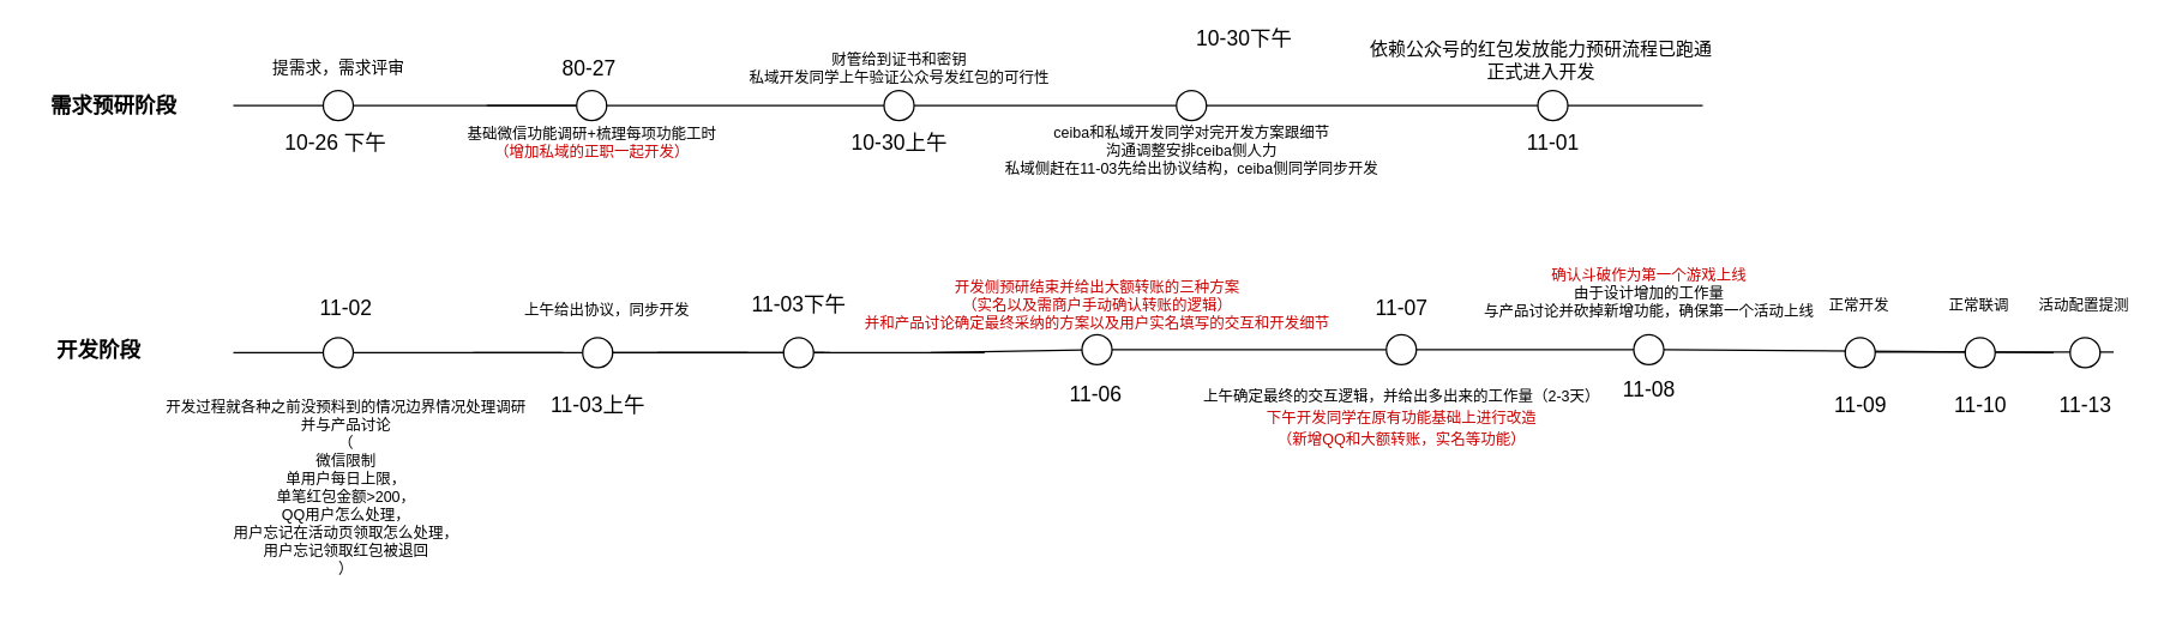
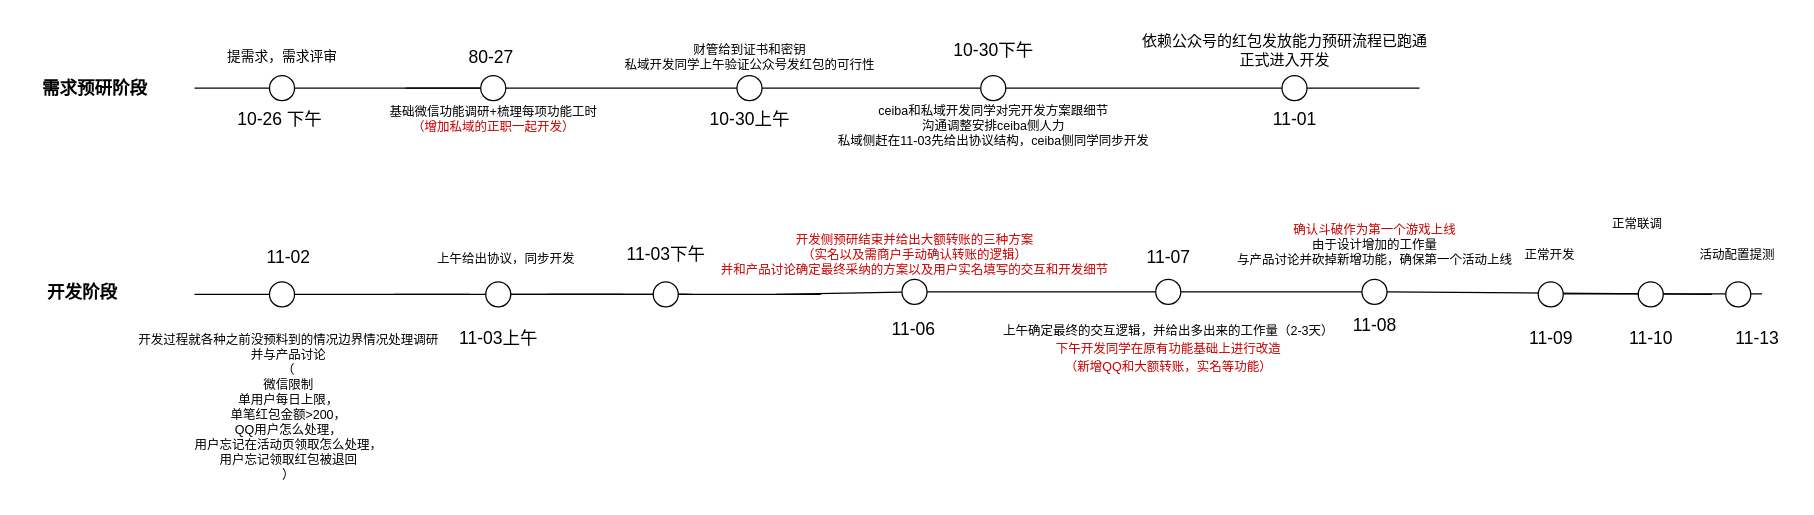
- <mxCell id="12" value="10-30下午" style="text;html=1;align=center;verticalAlign=middle;resizable=0;points=[];autosize=1;strokeColor=none;fillColor=none;fontSize=14;" vertex="1" parent="1"><mxGeometry x="784" y="10" width="90" height="30" as="geometry" /></mxCell>
+ <mxCell id="12" value="10-30下午" style="text;html=1;align=center;verticalAlign=middle;resizable=0;points=[];autosize=1;strokeColor=none;fillColor=none;fontSize=14;" vertex="1" parent="1"><mxGeometry x="749" y="25" width="90" height="30" as="geometry" /></mxCell>
- <mxCell id="56" value="&lt;font style=&quot;font-size: 10px;&quot;&gt;正常联调&lt;/font&gt;" style="text;html=1;align=center;verticalAlign=middle;resizable=0;points=[];autosize=1;strokeColor=none;fillColor=none;" vertex="1" parent="1"><mxGeometry x="1289" y="188" width="60" height="30" as="geometry" /></mxCell>
+ <mxCell id="56" value="&lt;font style=&quot;font-size: 10px;&quot;&gt;正常联调&lt;/font&gt;" style="text;html=1;align=center;verticalAlign=middle;resizable=0;points=[];autosize=1;strokeColor=none;fillColor=none;" vertex="1" parent="1"><mxGeometry x="1279" y="163" width="60" height="30" as="geometry" /></mxCell>
- <mxCell id="57" value="11-13" style="text;html=1;align=center;verticalAlign=middle;resizable=0;points=[];autosize=1;strokeColor=none;fillColor=none;fontSize=14;" vertex="1" parent="1"><mxGeometry x="1360" y="255" width="60" height="30" as="geometry" /></mxCell>
+ <mxCell id="57" value="11-13" style="text;html=1;align=center;verticalAlign=middle;resizable=0;points=[];autosize=1;strokeColor=none;fillColor=none;fontSize=14;" vertex="1" parent="1"><mxGeometry x="1375" y="255" width="60" height="30" as="geometry" /></mxCell>
